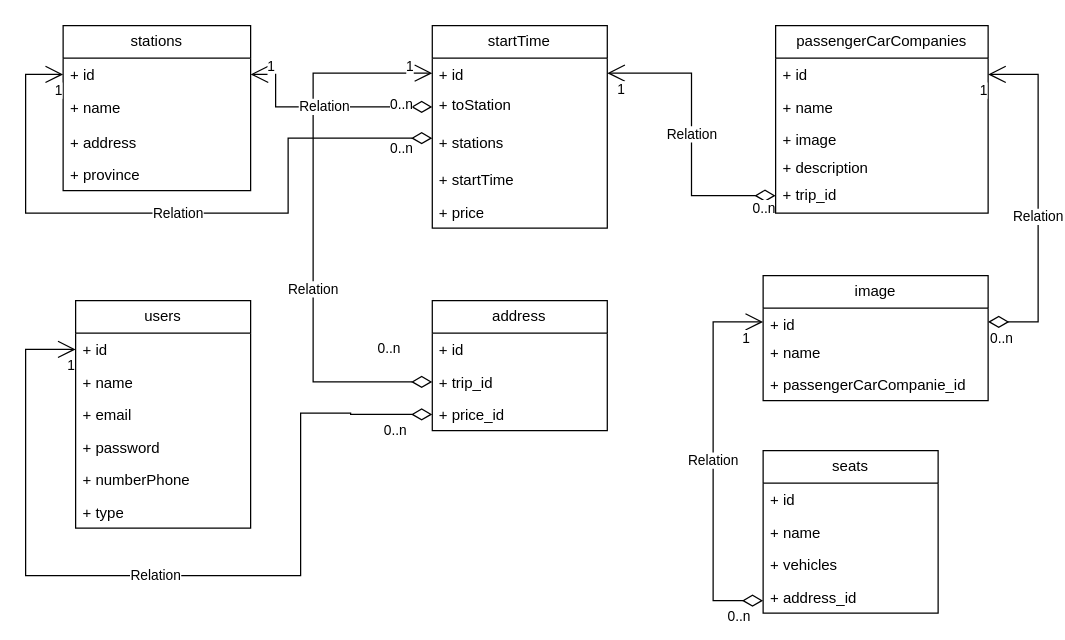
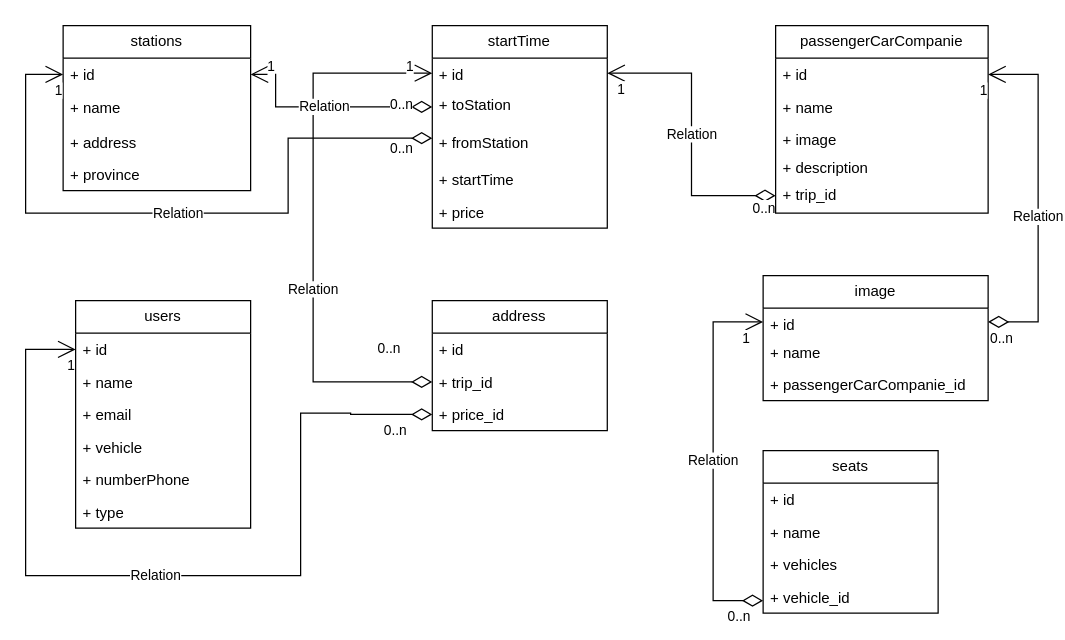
- <mxCell id="13" value="passengerCarCompanies" style="swimlane;fontStyle=0;childLayout=stackLayout;horizontal=1;startSize=26;fillColor=none;horizontalStack=0;resizeParent=1;resizeParentMax=0;resizeLast=0;collapsible=1;marginBottom=0;whiteSpace=wrap;html=1;" parent="1" vertex="1"><mxGeometry x="620" y="20" width="170" height="150" as="geometry"><mxRectangle x="590" y="60" width="180" height="30" as="alternateBounds" /></mxGeometry></mxCell>
+ <mxCell id="13" value="passengerCarCompanie" style="swimlane;fontStyle=0;childLayout=stackLayout;horizontal=1;startSize=26;fillColor=none;horizontalStack=0;resizeParent=1;resizeParentMax=0;resizeLast=0;collapsible=1;marginBottom=0;whiteSpace=wrap;html=1;" parent="1" vertex="1"><mxGeometry x="620" y="20" width="170" height="150" as="geometry"><mxRectangle x="590" y="60" width="180" height="30" as="alternateBounds" /></mxGeometry></mxCell>
- <mxCell id="10" value="+ stations" style="text;strokeColor=none;fillColor=none;align=left;verticalAlign=top;spacingLeft=4;spacingRight=4;overflow=hidden;rotatable=0;points=[[0,0.5],[1,0.5]];portConstraint=eastwest;whiteSpace=wrap;html=1;" parent="7" vertex="1"><mxGeometry y="80" width="140" height="30" as="geometry" /></mxCell>
+ <mxCell id="10" value="+ fromStation" style="text;strokeColor=none;fillColor=none;align=left;verticalAlign=top;spacingLeft=4;spacingRight=4;overflow=hidden;rotatable=0;points=[[0,0.5],[1,0.5]];portConstraint=eastwest;whiteSpace=wrap;html=1;" parent="7" vertex="1"><mxGeometry y="80" width="140" height="30" as="geometry" /></mxCell>
- <mxCell id="32" value="+ password" style="text;strokeColor=none;fillColor=none;align=left;verticalAlign=top;spacingLeft=4;spacingRight=4;overflow=hidden;rotatable=0;points=[[0,0.5],[1,0.5]];portConstraint=eastwest;whiteSpace=wrap;html=1;" vertex="1" parent="28"><mxGeometry y="104" width="140" height="26" as="geometry" /></mxCell>
+ <mxCell id="32" value="+ vehicle" style="text;strokeColor=none;fillColor=none;align=left;verticalAlign=top;spacingLeft=4;spacingRight=4;overflow=hidden;rotatable=0;points=[[0,0.5],[1,0.5]];portConstraint=eastwest;whiteSpace=wrap;html=1;" vertex="1" parent="28"><mxGeometry y="104" width="140" height="26" as="geometry" /></mxCell>
- <mxCell id="27" value="+&amp;nbsp;address_id" style="text;strokeColor=none;fillColor=none;align=left;verticalAlign=top;spacingLeft=4;spacingRight=4;overflow=hidden;rotatable=0;points=[[0,0.5],[1,0.5]];portConstraint=eastwest;whiteSpace=wrap;html=1;" parent="23" vertex="1"><mxGeometry y="104" width="140" height="26" as="geometry" /></mxCell>
+ <mxCell id="27" value="+&amp;nbsp;vehicle_id" style="text;strokeColor=none;fillColor=none;align=left;verticalAlign=top;spacingLeft=4;spacingRight=4;overflow=hidden;rotatable=0;points=[[0,0.5],[1,0.5]];portConstraint=eastwest;whiteSpace=wrap;html=1;" parent="23" vertex="1"><mxGeometry y="104" width="140" height="26" as="geometry" /></mxCell>
